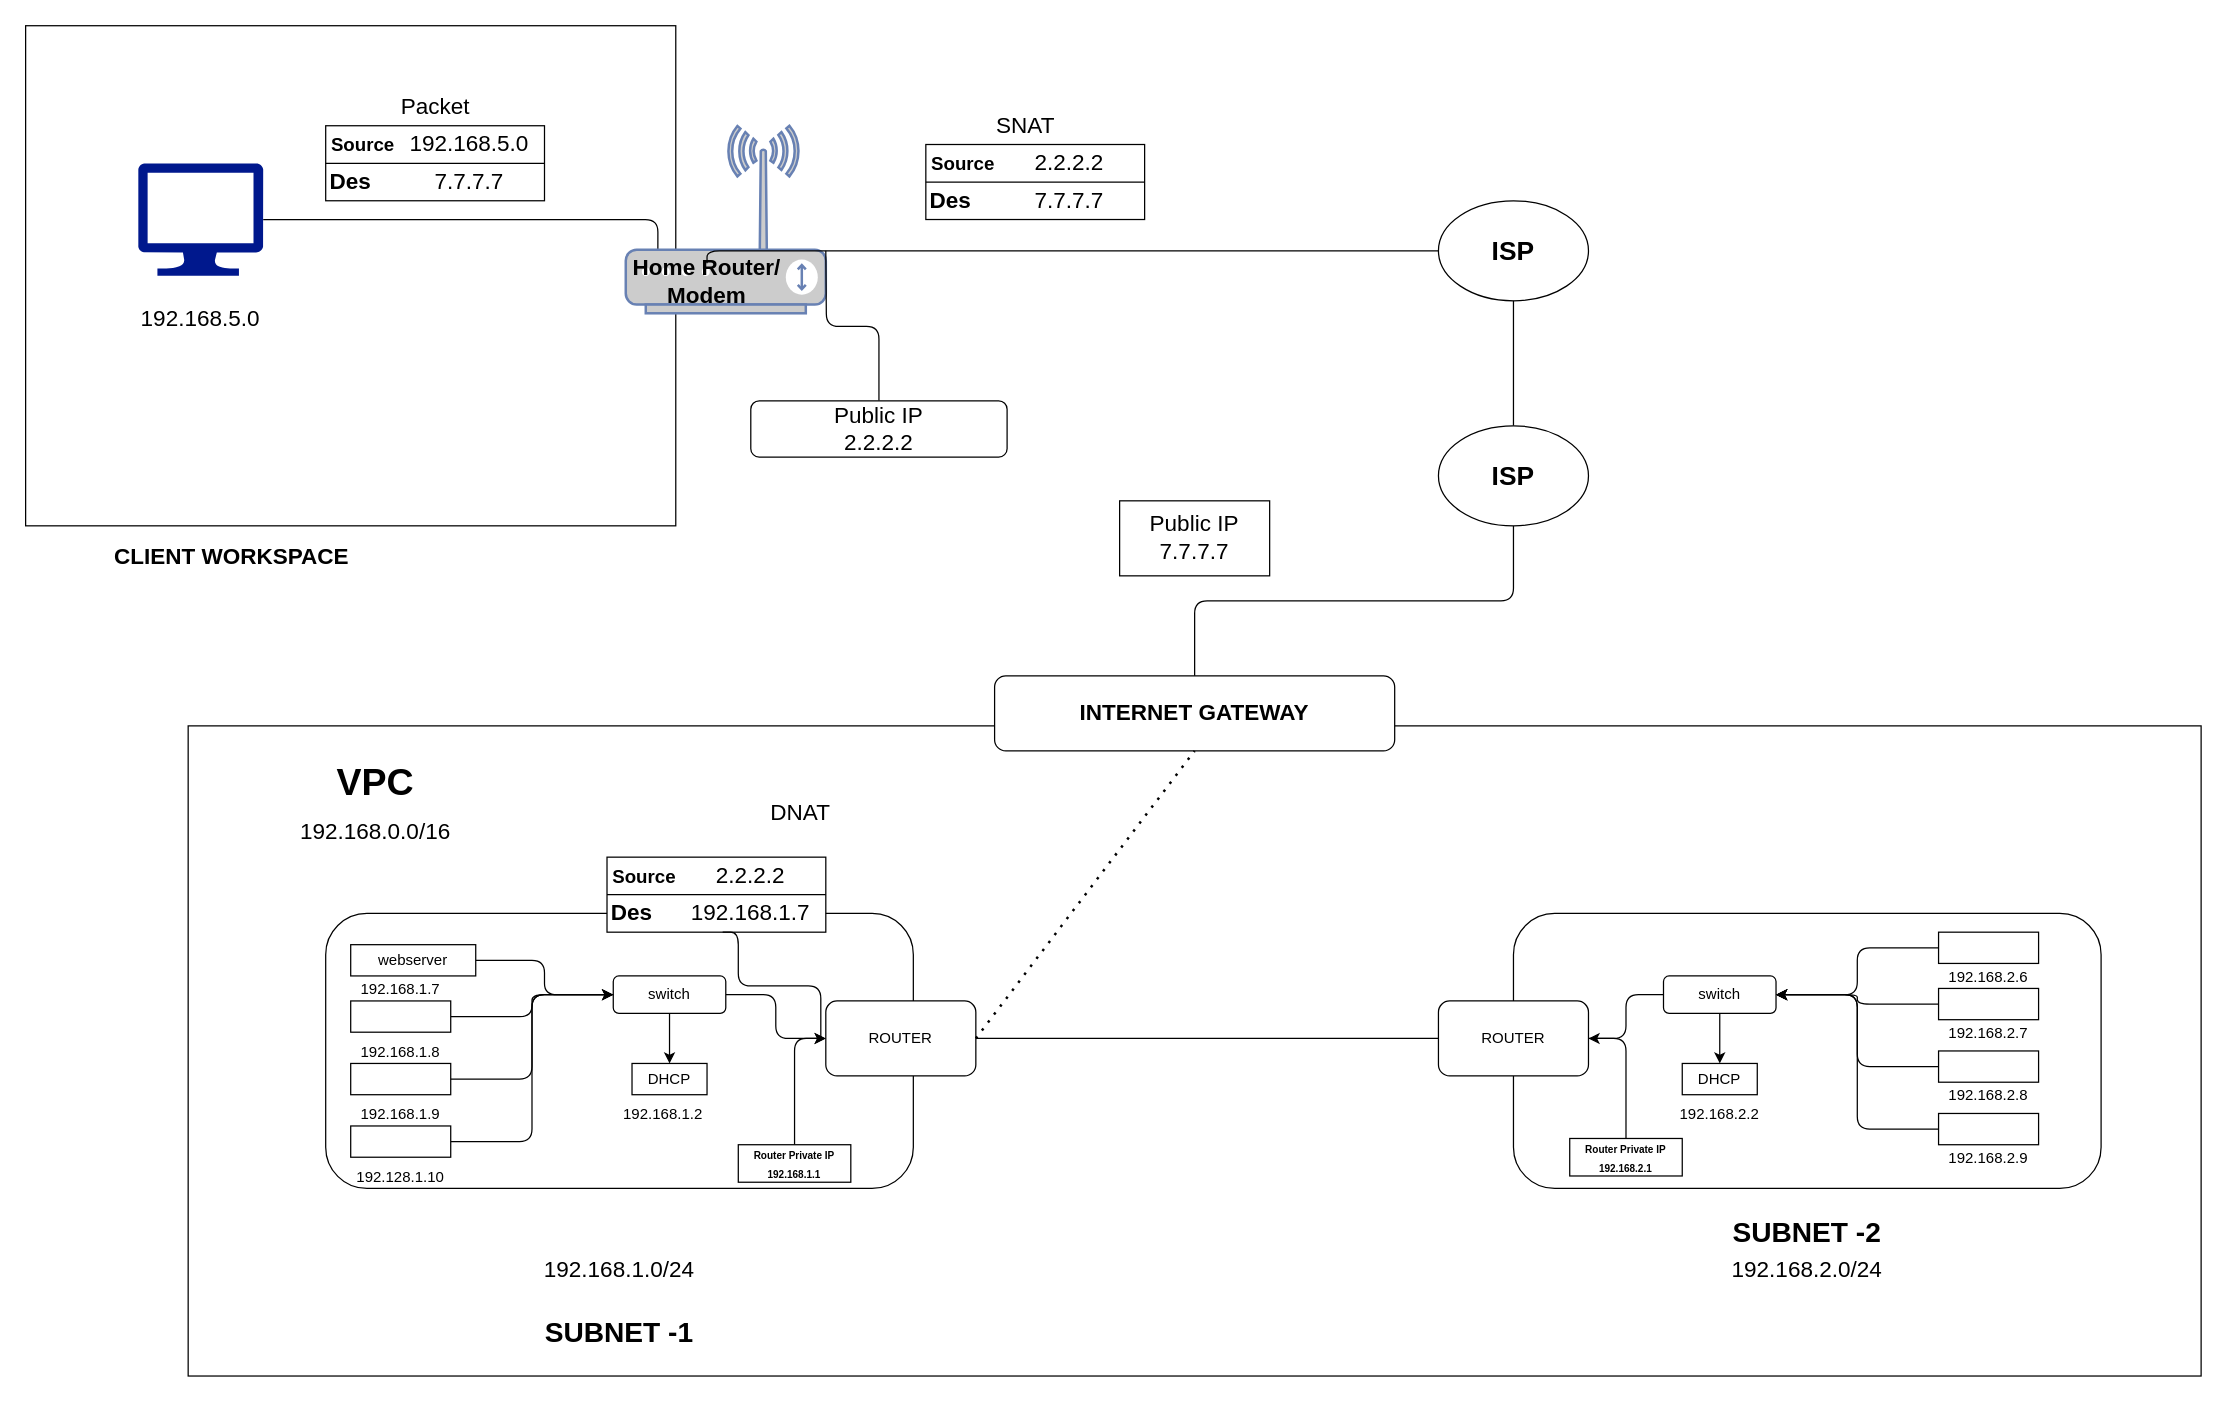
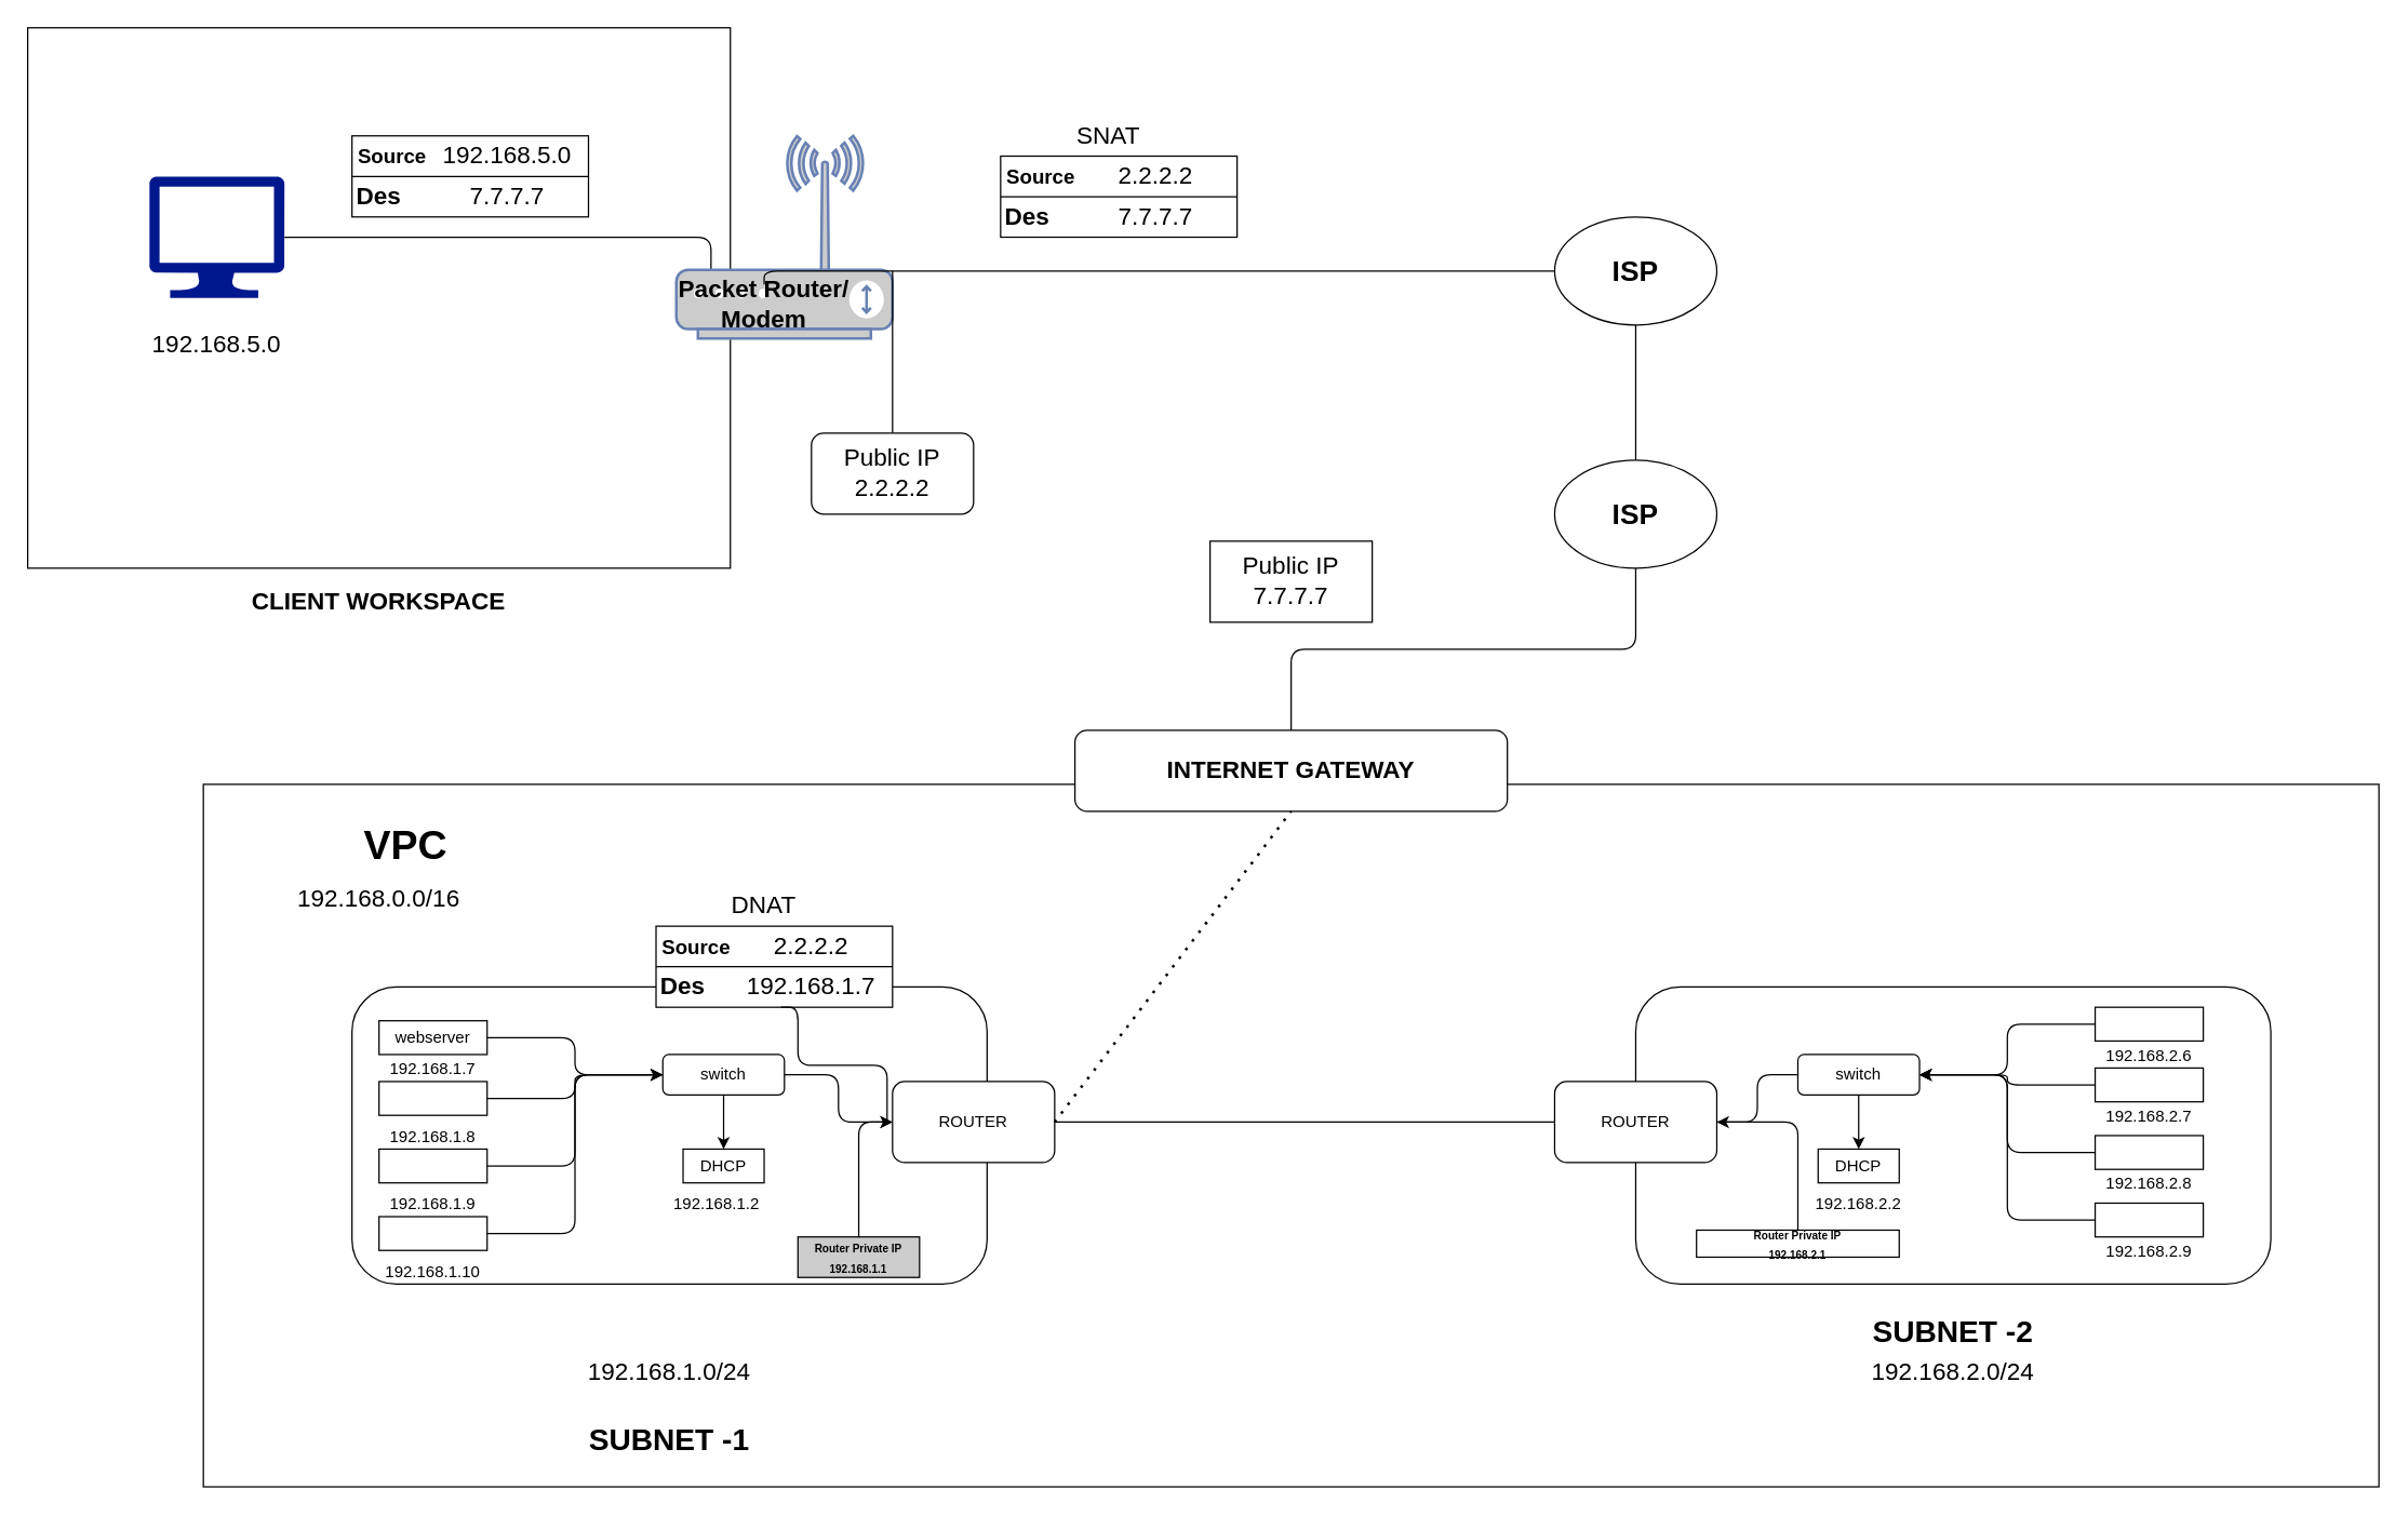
- <mxCell id="90" value="Packet" style="text;html=1;strokeColor=none;fillColor=none;align=center;verticalAlign=middle;whiteSpace=wrap;rounded=0;fontSize=18;" vertex="1" parent="1"><mxGeometry x="317.5" y="70" width="60" height="30" as="geometry" /></mxCell>
- <mxCell id="63" value="&lt;b&gt;Home Router/&lt;br&gt;Modem&lt;/b&gt;" style="text;html=1;strokeColor=none;fillColor=none;align=center;verticalAlign=middle;whiteSpace=wrap;rounded=0;fontSize=18;" vertex="1" parent="1"><mxGeometry x="450" y="210" width="230" height="30" as="geometry" /></mxCell>
+ <mxCell id="63" value="&lt;b&gt;Packet Router/&lt;br&gt;Modem&lt;/b&gt;" style="text;html=1;strokeColor=none;fillColor=none;align=center;verticalAlign=middle;whiteSpace=wrap;rounded=0;fontSize=18;" vertex="1" parent="1"><mxGeometry x="450" y="210" width="230" height="30" as="geometry" /></mxCell>
- <mxCell id="65" value="Public IP&lt;br&gt;2.2.2.2" style="rounded=1;whiteSpace=wrap;html=1;fontSize=18;" vertex="1" parent="1"><mxGeometry x="600" y="320" width="205" height="45" as="geometry" /></mxCell>
+ <mxCell id="65" value="Public IP&lt;br&gt;2.2.2.2" style="rounded=1;whiteSpace=wrap;html=1;fontSize=18;" vertex="1" parent="1"><mxGeometry x="600" y="320" width="120" height="60" as="geometry" /></mxCell>
- <mxCell id="67" value="&lt;b&gt;CLIENT WORKSPACE&lt;/b&gt;" style="text;html=1;strokeColor=none;fillColor=none;align=center;verticalAlign=middle;whiteSpace=wrap;rounded=0;fontSize=18;" vertex="1" parent="1"><mxGeometry x="80" y="430" width="210" height="30" as="geometry" /></mxCell>
+ <mxCell id="67" value="&lt;b&gt;CLIENT WORKSPACE&lt;/b&gt;" style="text;html=1;strokeColor=none;fillColor=none;align=center;verticalAlign=middle;whiteSpace=wrap;rounded=0;fontSize=18;" vertex="1" parent="1"><mxGeometry x="175" y="430" width="210" height="30" as="geometry" /></mxCell>
- <mxCell id="89" value="DNAT" style="text;html=1;strokeColor=none;fillColor=none;align=center;verticalAlign=middle;whiteSpace=wrap;rounded=0;fontSize=18;" vertex="1" parent="1"><mxGeometry x="610" y="635" width="60" height="30" as="geometry" /></mxCell>
+ <mxCell id="89" value="DNAT" style="text;html=1;strokeColor=none;fillColor=none;align=center;verticalAlign=middle;whiteSpace=wrap;rounded=0;fontSize=18;" vertex="1" parent="1"><mxGeometry x="535" y="655" width="60" height="30" as="geometry" /></mxCell>
- <mxCell id="52" value="192.168.0.0/16" style="text;html=1;strokeColor=none;fillColor=none;align=center;verticalAlign=middle;whiteSpace=wrap;rounded=0;fontSize=18;" vertex="1" parent="1"><mxGeometry x="210" y="650" width="180" height="30" as="geometry" /></mxCell>
+ <mxCell id="52" value="192.168.0.0/16" style="text;html=1;strokeColor=none;fillColor=none;align=center;verticalAlign=middle;whiteSpace=wrap;rounded=0;fontSize=18;" vertex="1" parent="1"><mxGeometry x="190" y="650" width="180" height="30" as="geometry" /></mxCell>
- <mxCell id="16" value="webserver" style="rounded=0;whiteSpace=wrap;html=1;" parent="1" vertex="1"><mxGeometry x="280" y="755" width="100" height="25" as="geometry" /></mxCell>
+ <mxCell id="16" value="webserver" style="rounded=0;whiteSpace=wrap;html=1;" parent="1" vertex="1"><mxGeometry x="280" y="755" width="80" height="25" as="geometry" /></mxCell>
- <mxCell id="45" value="&lt;font style=&quot;font-size: 8px&quot;&gt;&lt;b&gt;Router Private IP&lt;br&gt;192.168.2.1&lt;/b&gt;&lt;/font&gt;" style="rounded=0;whiteSpace=wrap;html=1;" vertex="1" parent="1"><mxGeometry x="1255" y="910" width="90" height="30" as="geometry" /></mxCell>
+ <mxCell id="45" value="&lt;font style=&quot;font-size: 8px&quot;&gt;&lt;b&gt;Router Private IP&lt;br&gt;192.168.2.1&lt;/b&gt;&lt;/font&gt;" style="rounded=0;whiteSpace=wrap;html=1;" vertex="1" parent="1"><mxGeometry x="1255" y="910" width="150" height="20" as="geometry" /></mxCell>
- <mxCell id="38" value="&lt;font style=&quot;font-size: 8px&quot;&gt;&lt;b&gt;Router Private IP&lt;br&gt;192.168.1.1&lt;/b&gt;&lt;/font&gt;" style="rounded=0;whiteSpace=wrap;html=1;" vertex="1" parent="1"><mxGeometry x="590" y="915" width="90" height="30" as="geometry" /></mxCell>
+ <mxCell id="38" value="&lt;font style=&quot;font-size: 8px&quot;&gt;&lt;b&gt;Router Private IP&lt;br&gt;192.168.1.1&lt;/b&gt;&lt;/font&gt;" style="rounded=0;whiteSpace=wrap;html=1;fillColor=#cccccc;" vertex="1" parent="1"><mxGeometry x="590" y="915" width="90" height="30" as="geometry" /></mxCell>
- <mxCell id="35" value="192.128.1.10" style="text;html=1;strokeColor=none;fillColor=none;align=center;verticalAlign=middle;whiteSpace=wrap;rounded=0;" vertex="1" parent="1"><mxGeometry x="290" y="940" width="60" as="geometry" /></mxCell>
+ <mxCell id="35" value="192.168.1.10" style="text;html=1;strokeColor=none;fillColor=none;align=center;verticalAlign=middle;whiteSpace=wrap;rounded=0;" vertex="1" parent="1"><mxGeometry x="290" y="940" width="60" as="geometry" /></mxCell>
